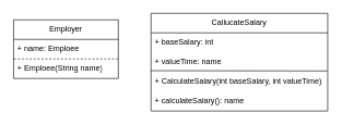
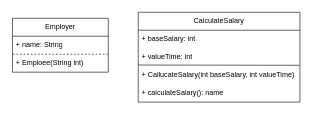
- <mxCell id="6" value="CallucateSalary" style="swimlane;fontStyle=0;childLayout=stackLayout;horizontal=1;startSize=30;horizontalStack=0;resizeParent=1;resizeParentMax=0;resizeLast=0;collapsible=1;marginBottom=0;whiteSpace=wrap;html=1;" parent="1" vertex="1"><mxGeometry x="230" y="20" width="270" height="150" as="geometry" /></mxCell>
+ <mxCell id="6" value="CalculateSalary" style="swimlane;fontStyle=0;childLayout=stackLayout;horizontal=1;startSize=30;horizontalStack=0;resizeParent=1;resizeParentMax=0;resizeLast=0;collapsible=1;marginBottom=0;whiteSpace=wrap;html=1;" parent="1" vertex="1"><mxGeometry x="230" y="20" width="270" height="150" as="geometry" /></mxCell>
- <mxCell id="3" value="+ name: Emploee" style="text;strokeColor=none;fillColor=none;align=left;verticalAlign=middle;spacingLeft=4;spacingRight=4;overflow=hidden;points=[[0,0.5],[1,0.5]];portConstraint=eastwest;rotatable=0;whiteSpace=wrap;html=1;" parent="2" vertex="1"><mxGeometry y="30" width="160" height="30" as="geometry" /></mxCell>
+ <mxCell id="3" value="+ name: String" style="text;strokeColor=none;fillColor=none;align=left;verticalAlign=middle;spacingLeft=4;spacingRight=4;overflow=hidden;points=[[0,0.5],[1,0.5]];portConstraint=eastwest;rotatable=0;whiteSpace=wrap;html=1;" parent="2" vertex="1"><mxGeometry y="30" width="160" height="30" as="geometry" /></mxCell>
- <mxCell id="8" value="+ valueTime: name" style="text;strokeColor=none;fillColor=none;align=left;verticalAlign=middle;spacingLeft=4;spacingRight=4;overflow=hidden;points=[[0,0.5],[1,0.5]];portConstraint=eastwest;rotatable=0;whiteSpace=wrap;html=1;" parent="6" vertex="1"><mxGeometry y="60" width="270" height="30" as="geometry" /></mxCell>
+ <mxCell id="8" value="+ valueTime: int" style="text;strokeColor=none;fillColor=none;align=left;verticalAlign=middle;spacingLeft=4;spacingRight=4;overflow=hidden;points=[[0,0.5],[1,0.5]];portConstraint=eastwest;rotatable=0;whiteSpace=wrap;html=1;" parent="6" vertex="1"><mxGeometry y="60" width="270" height="30" as="geometry" /></mxCell>
- <mxCell id="5" value="+ Emploee(String name)" style="text;strokeColor=none;fillColor=none;align=left;verticalAlign=middle;spacingLeft=4;spacingRight=4;overflow=hidden;points=[[0,0.5],[1,0.5]];portConstraint=eastwest;rotatable=0;whiteSpace=wrap;html=1;" vertex="1" parent="2"><mxGeometry y="60" width="160" height="30" as="geometry" /></mxCell>
+ <mxCell id="5" value="+ Emploee(String int)" style="text;strokeColor=none;fillColor=none;align=left;verticalAlign=middle;spacingLeft=4;spacingRight=4;overflow=hidden;points=[[0,0.5],[1,0.5]];portConstraint=eastwest;rotatable=0;whiteSpace=wrap;html=1;" vertex="1" parent="2"><mxGeometry y="60" width="160" height="30" as="geometry" /></mxCell>
- <mxCell id="10" value="+&amp;nbsp;CalculateSalary(int baseSalary, int valueTime)" style="text;strokeColor=none;fillColor=none;align=left;verticalAlign=middle;spacingLeft=4;spacingRight=4;overflow=hidden;points=[[0,0.5],[1,0.5]];portConstraint=eastwest;rotatable=0;whiteSpace=wrap;html=1;" vertex="1" parent="6"><mxGeometry y="90" width="270" height="30" as="geometry" /></mxCell>
+ <mxCell id="10" value="+&amp;nbsp;CallucateSalary(int baseSalary, int valueTime)" style="text;strokeColor=none;fillColor=none;align=left;verticalAlign=middle;spacingLeft=4;spacingRight=4;overflow=hidden;points=[[0,0.5],[1,0.5]];portConstraint=eastwest;rotatable=0;whiteSpace=wrap;html=1;" vertex="1" parent="6"><mxGeometry y="90" width="270" height="30" as="geometry" /></mxCell>
